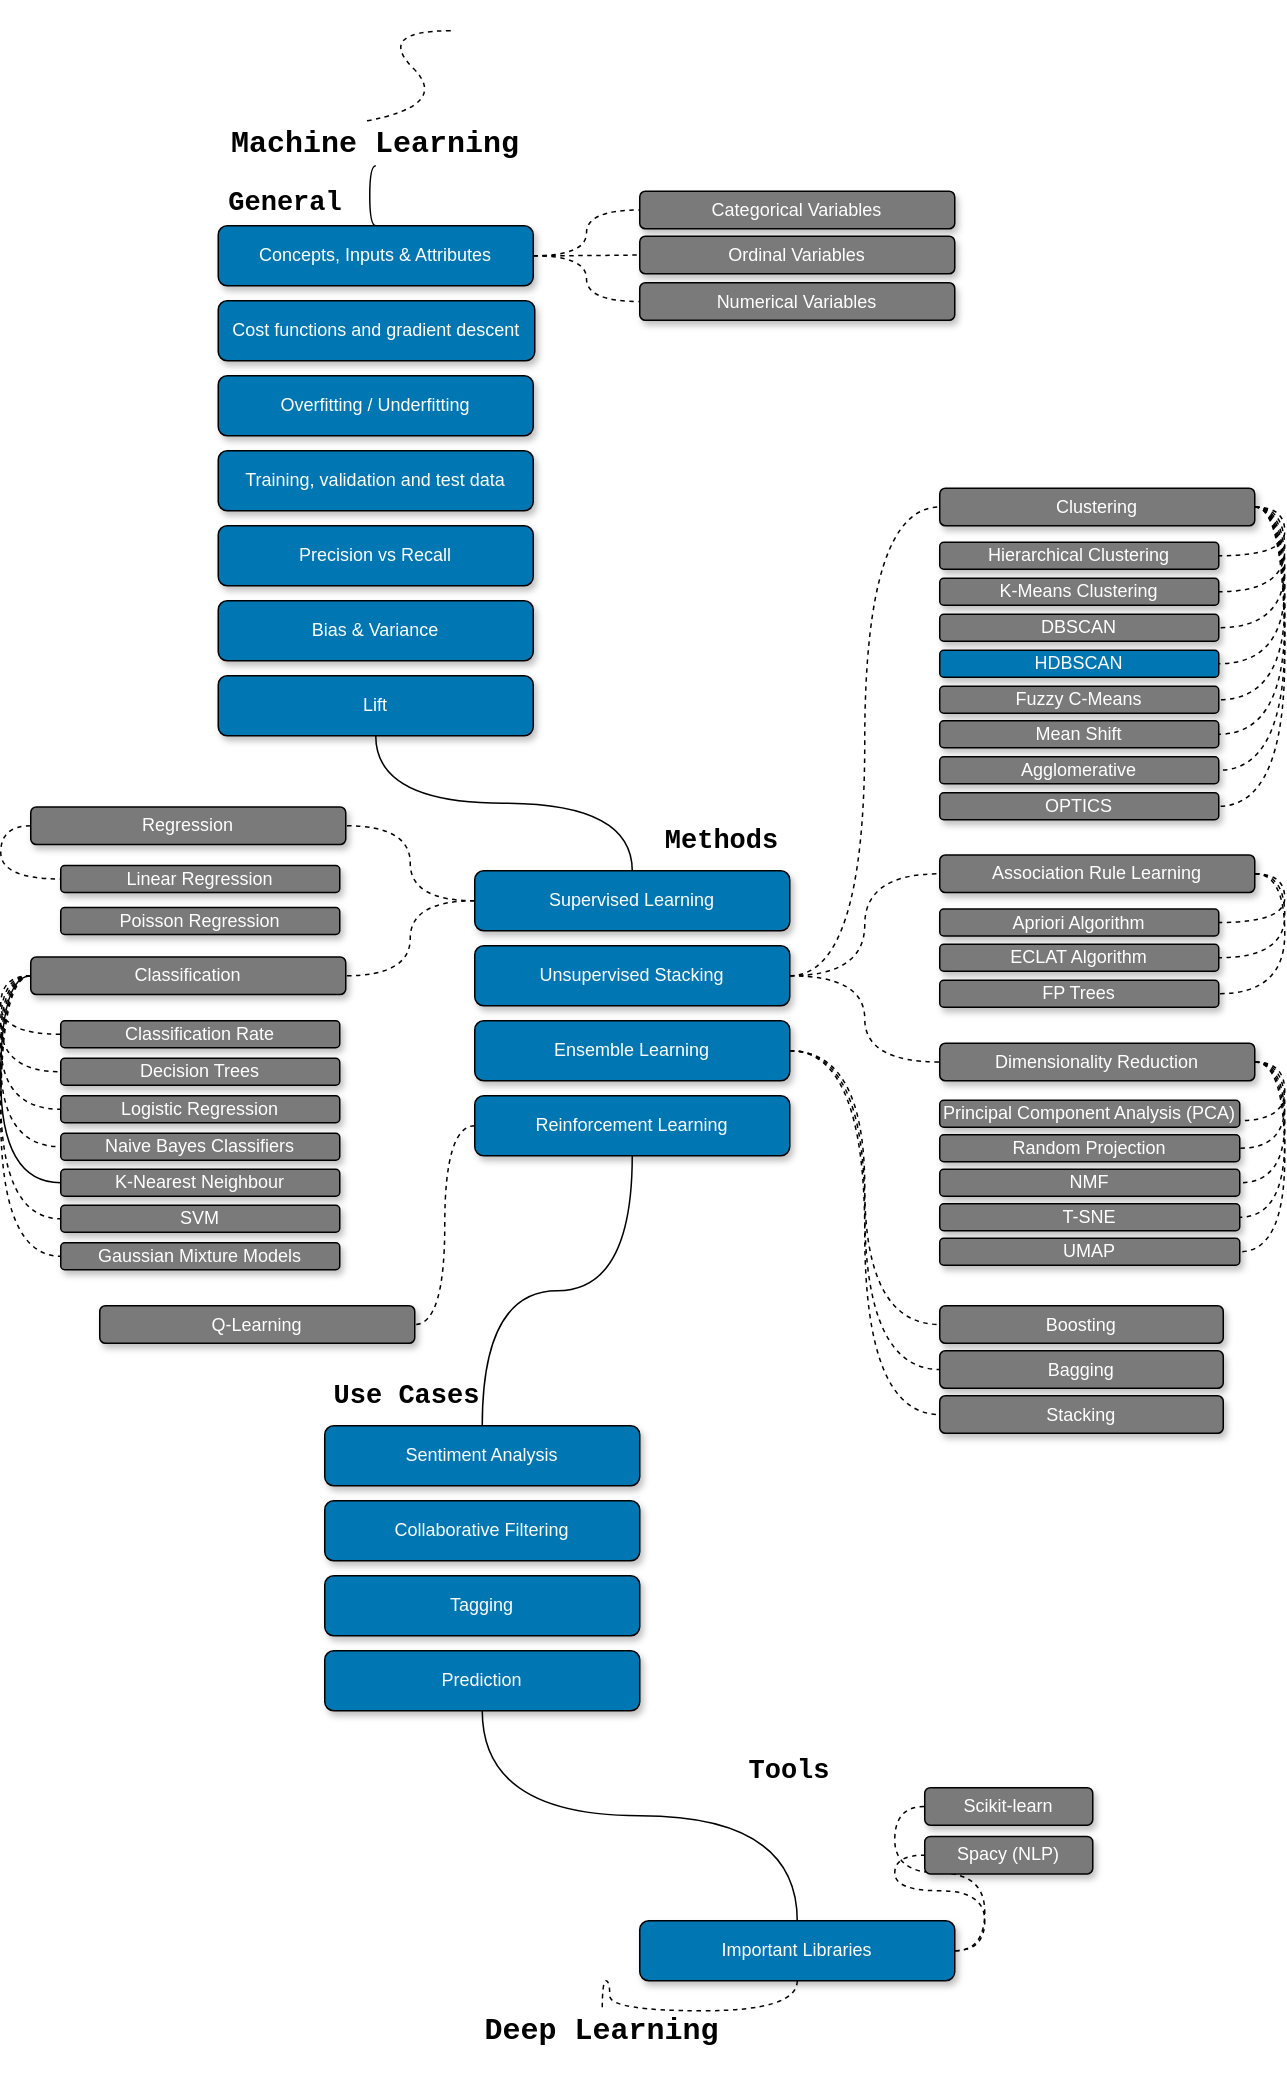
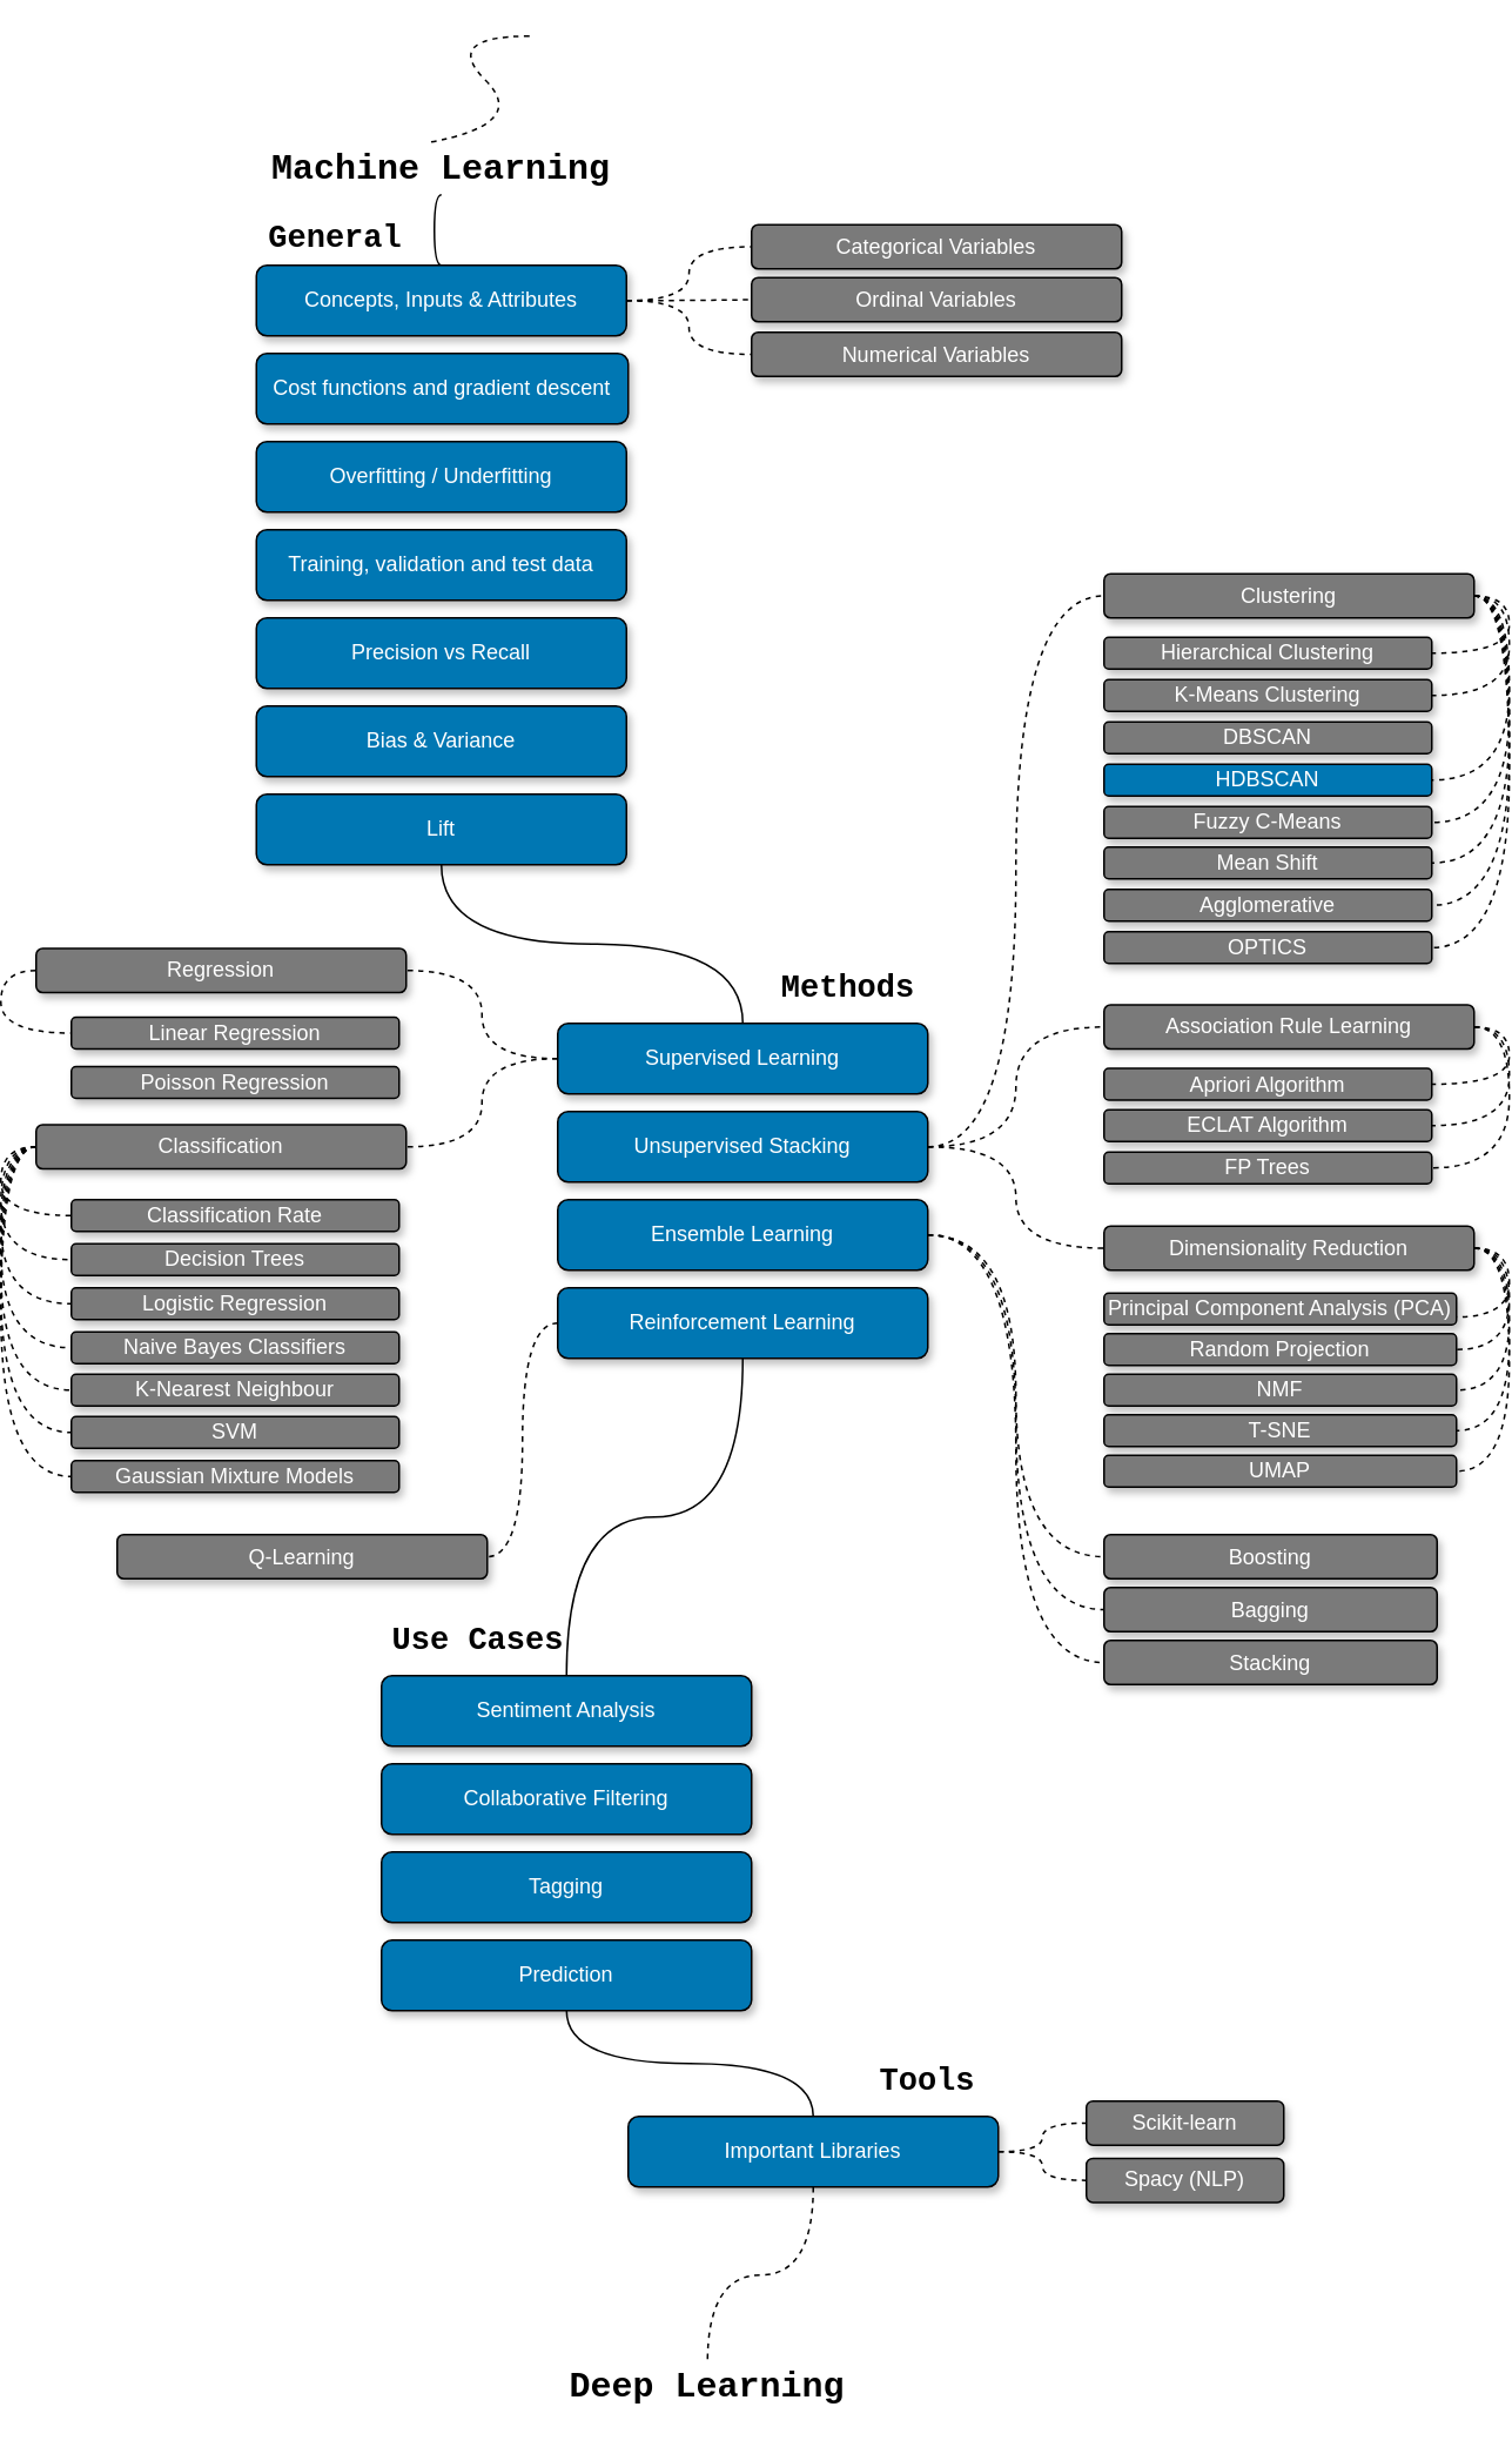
- <mxCell id="57" style="edgeStyle=orthogonalEdgeStyle;orthogonalLoop=1;jettySize=auto;html=1;exitX=1;exitY=0.5;exitDx=0;exitDy=0;entryX=1;entryY=0.5;entryDx=0;entryDy=0;curved=1;dashed=1;endArrow=none;endFill=0;" edge="1" parent="1" source="63" target="66"><mxGeometry relative="1" as="geometry" /></mxCell>
- <mxCell id="41" style="edgeStyle=orthogonalEdgeStyle;orthogonalLoop=1;jettySize=auto;html=1;exitX=0;exitY=0.5;exitDx=0;exitDy=0;entryX=0;entryY=0.5;entryDx=0;entryDy=0;curved=1;dashed=0;endArrow=none;endFill=0;" edge="1" parent="1" source="44" target="51"><mxGeometry relative="1" as="geometry" /></mxCell>
+ <mxCell id="41" style="edgeStyle=orthogonalEdgeStyle;orthogonalLoop=1;jettySize=auto;html=1;exitX=0;exitY=0.5;exitDx=0;exitDy=0;entryX=0;entryY=0.5;entryDx=0;entryDy=0;curved=1;dashed=1;endArrow=none;endFill=0;" edge="1" parent="1" source="44" target="51"><mxGeometry relative="1" as="geometry" /></mxCell>
- <mxCell id="102" value="Important Libraries" style="rounded=1;whiteSpace=wrap;html=1;fillColor=#0077b3;fontColor=#ffffff;shadow=1;" vertex="1" parent="1"><mxGeometry x="426" y="1280" width="210" height="40" as="geometry" /></mxCell>
+ <mxCell id="102" value="Important Libraries" style="rounded=1;whiteSpace=wrap;html=1;fillColor=#0077b3;fontColor=#ffffff;shadow=1;" vertex="1" parent="1"><mxGeometry x="356" y="1200" width="210" height="40" as="geometry" /></mxCell>
